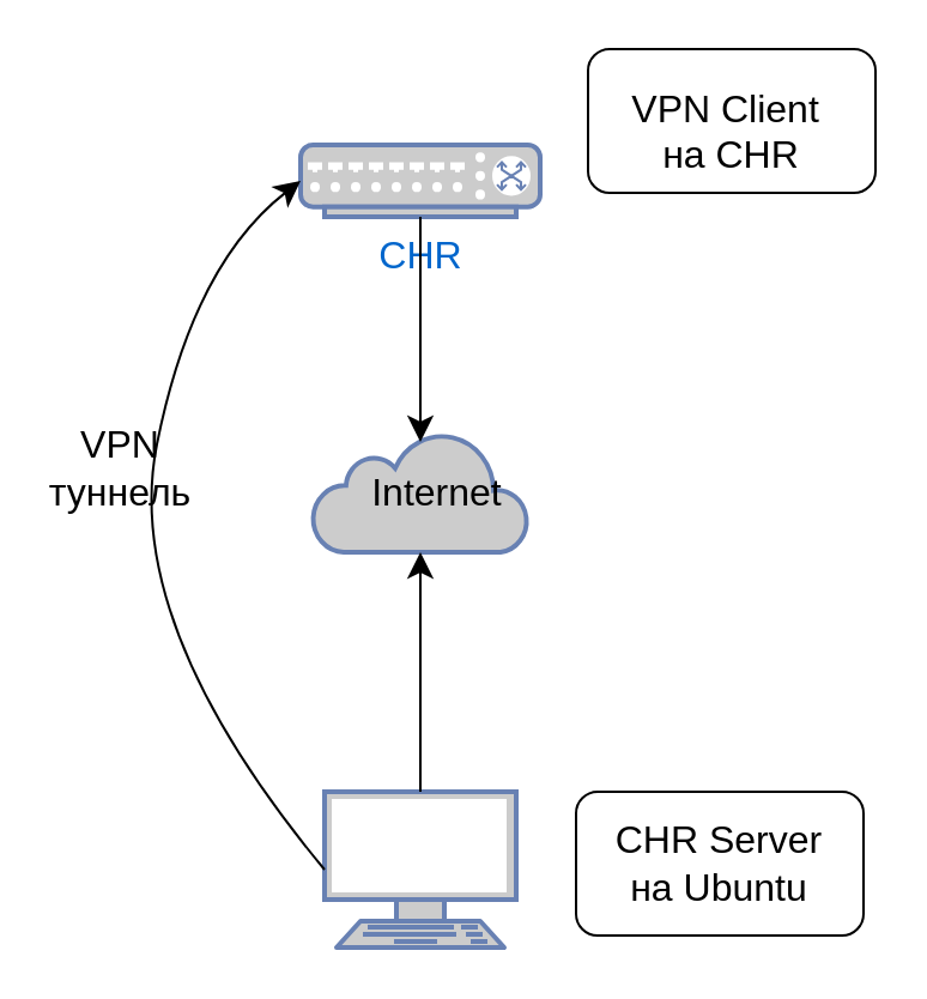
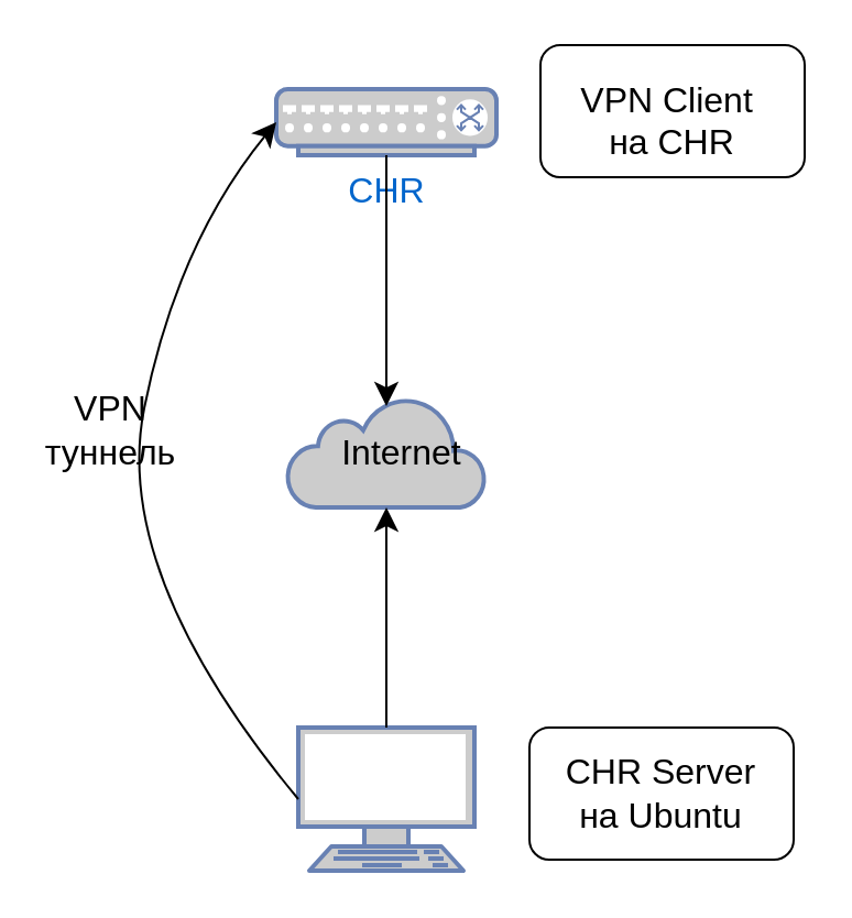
- <mxCell id="5" value="CHR" style="fontColor=#0066CC;verticalAlign=top;verticalLabelPosition=bottom;labelPosition=center;align=center;html=1;outlineConnect=0;fillColor=#CCCCCC;strokeColor=#6881B3;gradientColor=none;gradientDirection=north;strokeWidth=2;shape=mxgraph.networks.switch;fontSize=16;" vertex="1" parent="1"><mxGeometry x="125" y="60" width="100" height="30" as="geometry" /></mxCell>
+ <mxCell id="5" value="CHR" style="fontColor=#0066CC;verticalAlign=top;verticalLabelPosition=bottom;labelPosition=center;align=center;html=1;outlineConnect=0;fillColor=#CCCCCC;strokeColor=#6881B3;gradientColor=none;gradientDirection=north;strokeWidth=2;shape=mxgraph.networks.switch;fontSize=16;" vertex="1" parent="1"><mxGeometry x="125" y="40" width="100" height="30" as="geometry" /></mxCell>
